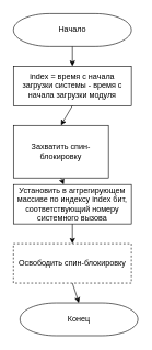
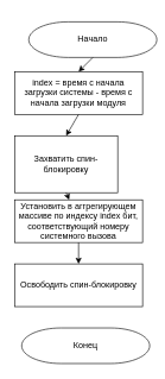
- <mxCell id="2" value="Начало" style="strokeWidth=1;html=1;shape=mxgraph.flowchart.terminator;whiteSpace=wrap;" vertex="1" parent="1"><mxGeometry x="20" y="20" width="180" height="50" as="geometry" /></mxCell>
+ <mxCell id="2" value="Начало" style="strokeWidth=1;html=1;shape=mxgraph.flowchart.terminator;whiteSpace=wrap;" vertex="1" parent="1"><mxGeometry x="40" y="30" width="180" height="50" as="geometry" /></mxCell>
- <mxCell id="6" value="Освободить спин-блокировку" style="rounded=0;whiteSpace=wrap;html=1;dashed=1;" vertex="1" parent="1"><mxGeometry x="20" y="370" width="180" height="60" as="geometry" /></mxCell>
+ <mxCell id="6" value="Освободить спин-блокировку" style="rounded=0;whiteSpace=wrap;html=1;" vertex="1" parent="1"><mxGeometry x="20" y="370" width="180" height="60" as="geometry" /></mxCell>
- <mxCell id="12" value="" style="endArrow=classic;html=1;rounded=0;exitX=0.5;exitY=1;exitDx=0;exitDy=0;entryX=0.5;entryY=0;entryDx=0;entryDy=0;entryPerimeter=0;" edge="1" parent="1" source="6" target="7"><mxGeometry width="50" height="50" relative="1" as="geometry"><mxPoint x="220" y="370" as="sourcePoint" /><mxPoint x="270" y="320" as="targetPoint" /></mxGeometry></mxCell>
